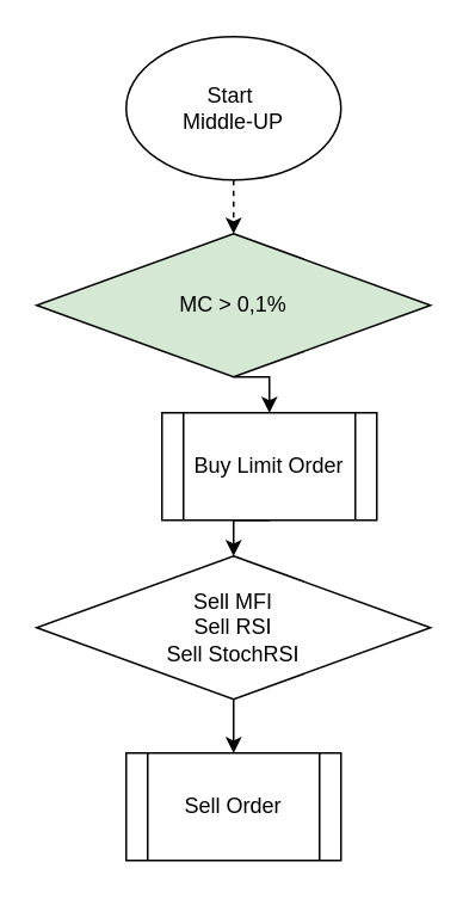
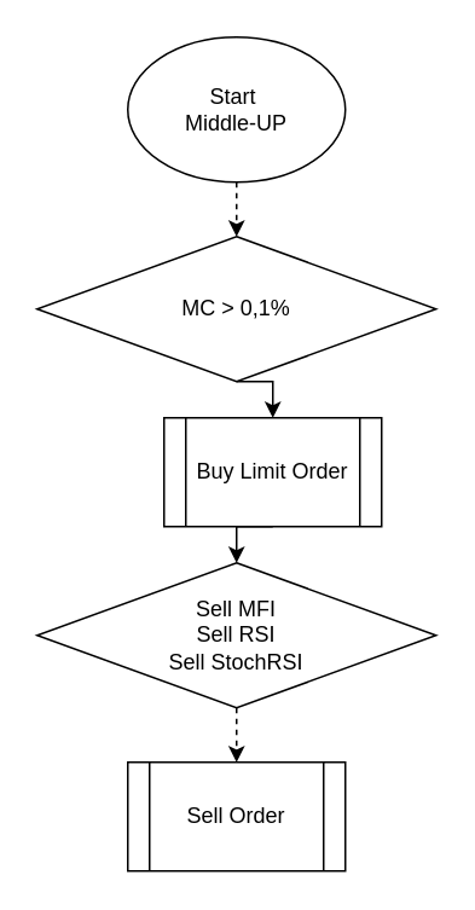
- <mxCell id="5" value="MC &amp;gt; 0,1%" style="rhombus;whiteSpace=wrap;html=1;fillColor=#d5e8d4;" parent="1" vertex="1"><mxGeometry x="20" y="130" width="220" height="80" as="geometry" /></mxCell>
+ <mxCell id="5" value="MC &amp;gt; 0,1%" style="rhombus;whiteSpace=wrap;html=1;" parent="1" vertex="1"><mxGeometry x="20" y="130" width="220" height="80" as="geometry" /></mxCell>
- <mxCell id="6" style="edgeStyle=orthogonalEdgeStyle;rounded=0;orthogonalLoop=1;jettySize=auto;html=1;exitX=0.5;exitY=1;exitDx=0;exitDy=0;entryX=0.5;entryY=0;entryDx=0;entryDy=0;" parent="1" source="7" target="10" edge="1"><mxGeometry relative="1" as="geometry" /></mxCell>
+ <mxCell id="6" style="edgeStyle=orthogonalEdgeStyle;rounded=0;orthogonalLoop=1;jettySize=auto;html=1;exitX=0.5;exitY=1;exitDx=0;exitDy=0;entryX=0.5;entryY=0;entryDx=0;entryDy=0;dashed=1;" parent="1" source="7" target="10" edge="1"><mxGeometry relative="1" as="geometry" /></mxCell>
